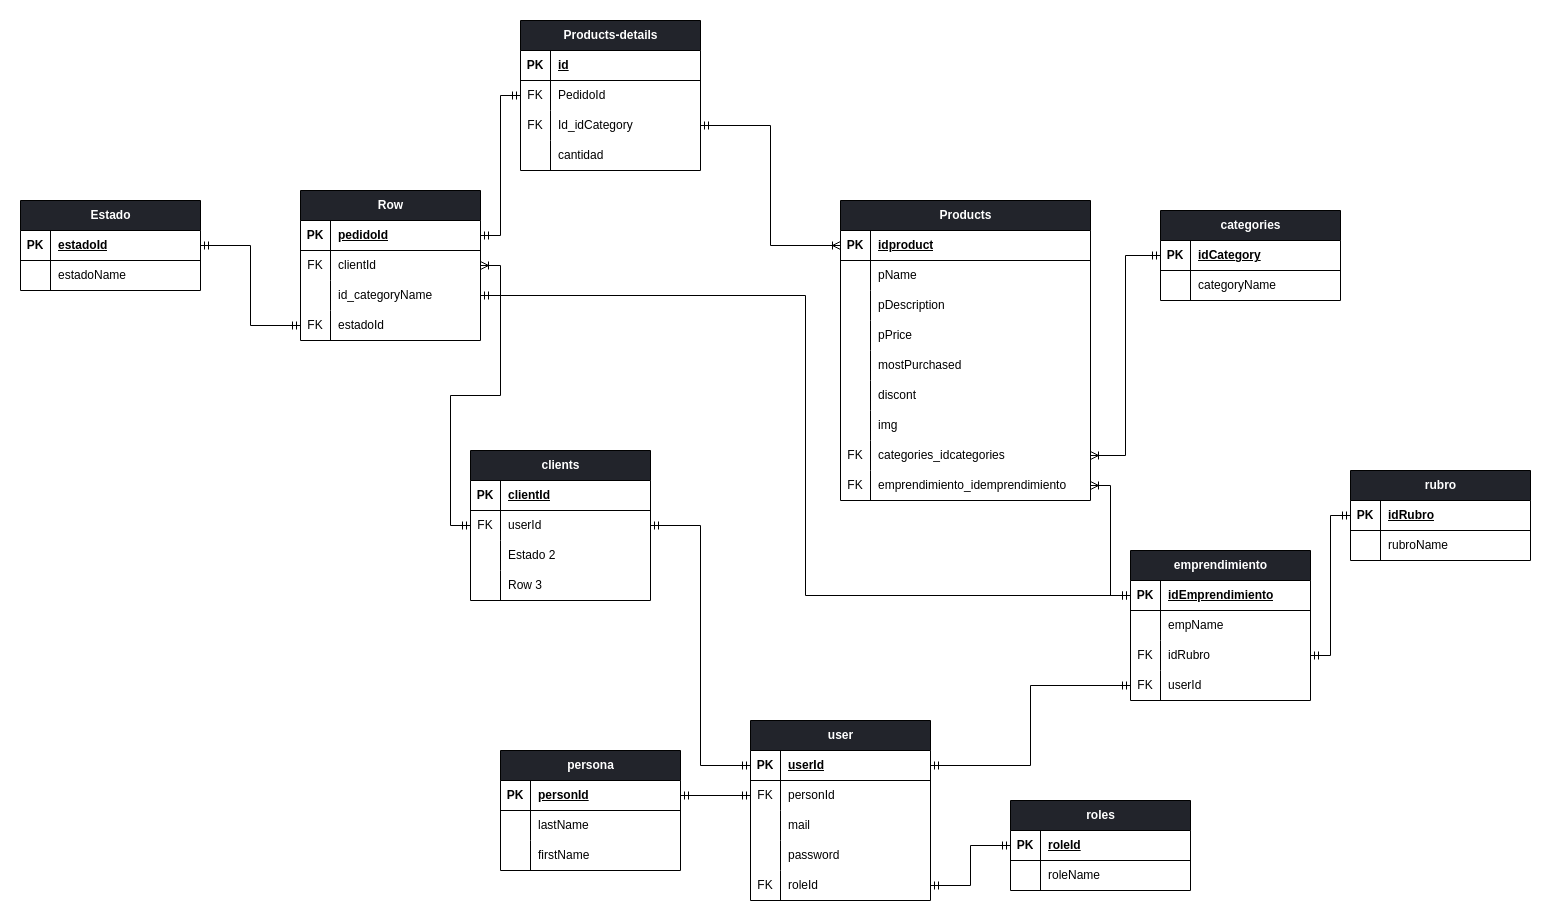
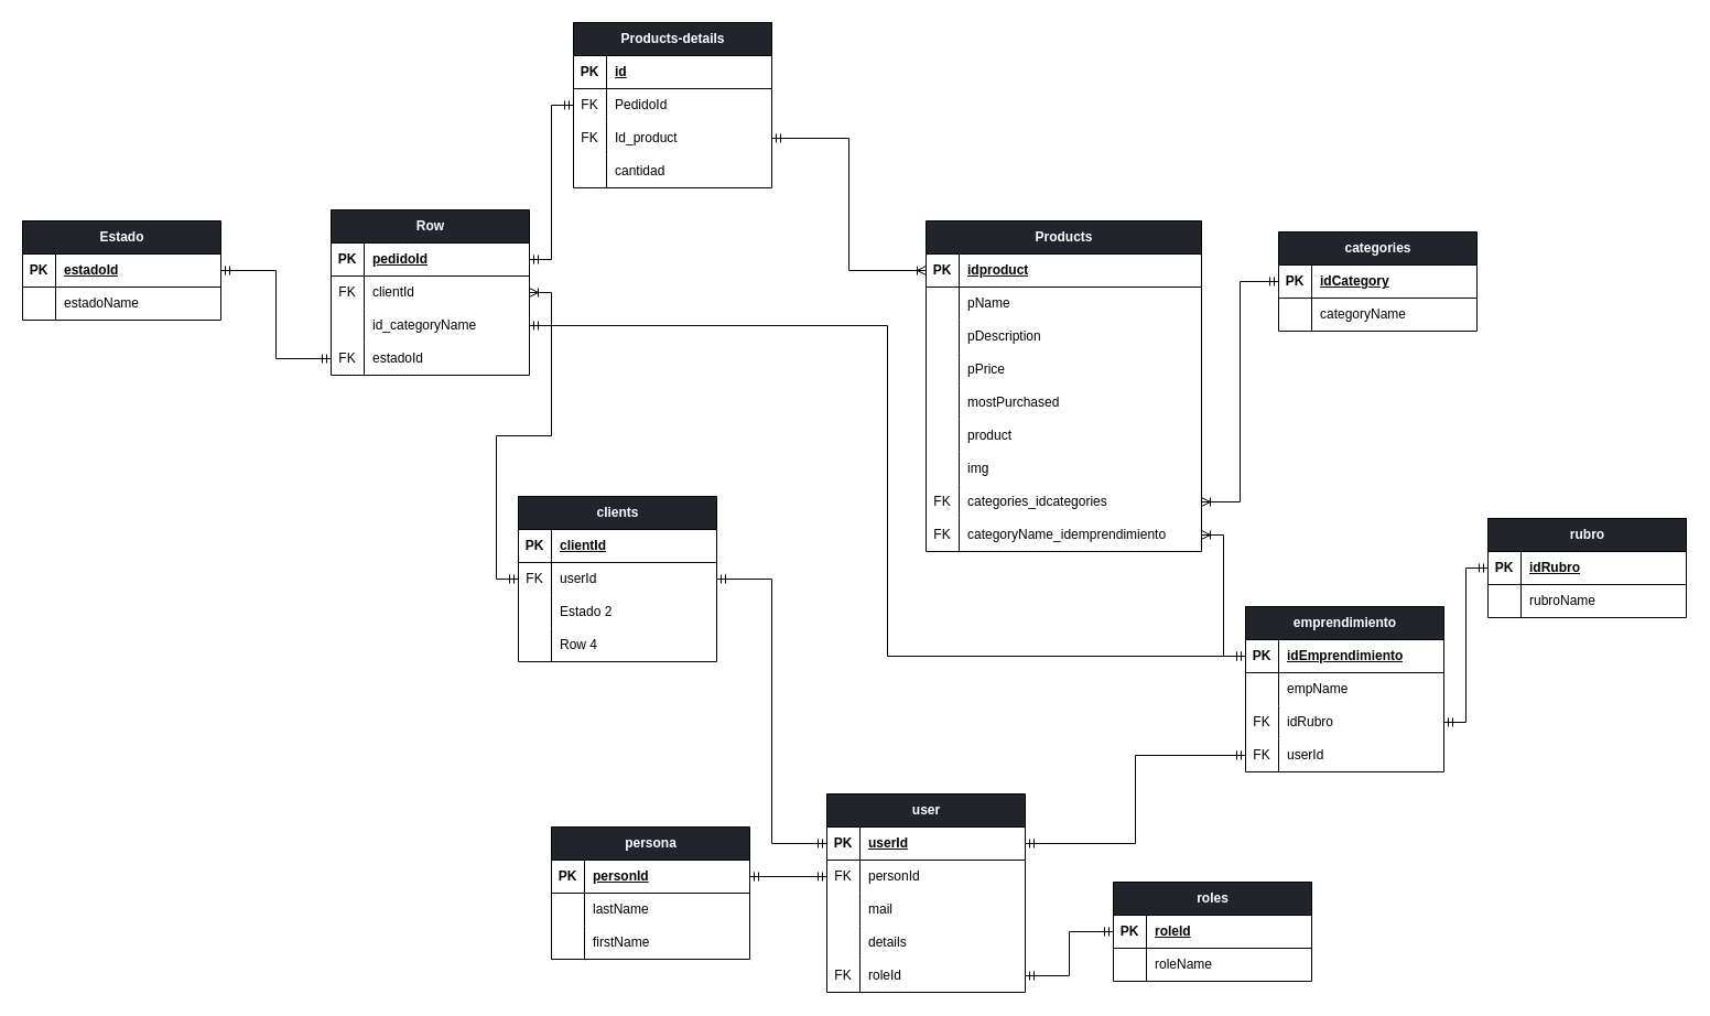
- <mxCell id="132" value="Id_idCategory" style="shape=partialRectangle;connectable=0;fillColor=none;top=0;left=0;bottom=0;right=0;align=left;spacingLeft=6;overflow=hidden;whiteSpace=wrap;html=1;" vertex="1" parent="130"><mxGeometry x="30" width="150" height="30" as="geometry"><mxRectangle width="150" height="30" as="alternateBounds" /></mxGeometry></mxCell>
+ <mxCell id="132" value="Id_product" style="shape=partialRectangle;connectable=0;fillColor=none;top=0;left=0;bottom=0;right=0;align=left;spacingLeft=6;overflow=hidden;whiteSpace=wrap;html=1;" vertex="1" parent="130"><mxGeometry x="30" width="150" height="30" as="geometry"><mxRectangle width="150" height="30" as="alternateBounds" /></mxGeometry></mxCell>
- <mxCell id="20" value="discont" style="shape=partialRectangle;connectable=0;fillColor=none;top=0;left=0;bottom=0;right=0;align=left;spacingLeft=6;overflow=hidden;whiteSpace=wrap;html=1;" vertex="1" parent="18"><mxGeometry x="30" width="220" height="30" as="geometry"><mxRectangle width="220" height="30" as="alternateBounds" /></mxGeometry></mxCell>
+ <mxCell id="20" value="product" style="shape=partialRectangle;connectable=0;fillColor=none;top=0;left=0;bottom=0;right=0;align=left;spacingLeft=6;overflow=hidden;whiteSpace=wrap;html=1;" vertex="1" parent="18"><mxGeometry x="30" width="220" height="30" as="geometry"><mxRectangle width="220" height="30" as="alternateBounds" /></mxGeometry></mxCell>
- <mxCell id="29" value="emprendimiento_idemprendimiento" style="shape=partialRectangle;connectable=0;fillColor=none;top=0;left=0;bottom=0;right=0;align=left;spacingLeft=6;overflow=hidden;whiteSpace=wrap;html=1;" vertex="1" parent="27"><mxGeometry x="30" width="220" height="30" as="geometry"><mxRectangle width="220" height="30" as="alternateBounds" /></mxGeometry></mxCell>
+ <mxCell id="29" value="categoryName_idemprendimiento" style="shape=partialRectangle;connectable=0;fillColor=none;top=0;left=0;bottom=0;right=0;align=left;spacingLeft=6;overflow=hidden;whiteSpace=wrap;html=1;" vertex="1" parent="27"><mxGeometry x="30" width="220" height="30" as="geometry"><mxRectangle width="220" height="30" as="alternateBounds" /></mxGeometry></mxCell>
- <mxCell id="108" value="Row 3" style="shape=partialRectangle;connectable=0;fillColor=none;top=0;left=0;bottom=0;right=0;align=left;spacingLeft=6;overflow=hidden;whiteSpace=wrap;html=1;" vertex="1" parent="106"><mxGeometry x="30" width="150" height="30" as="geometry"><mxRectangle width="150" height="30" as="alternateBounds" /></mxGeometry></mxCell>
+ <mxCell id="108" value="Row 4" style="shape=partialRectangle;connectable=0;fillColor=none;top=0;left=0;bottom=0;right=0;align=left;spacingLeft=6;overflow=hidden;whiteSpace=wrap;html=1;" vertex="1" parent="106"><mxGeometry x="30" width="150" height="30" as="geometry"><mxRectangle width="150" height="30" as="alternateBounds" /></mxGeometry></mxCell>
- <mxCell id="82" value="password" style="shape=partialRectangle;connectable=0;fillColor=none;top=0;left=0;bottom=0;right=0;align=left;spacingLeft=6;overflow=hidden;whiteSpace=wrap;html=1;" vertex="1" parent="80"><mxGeometry x="30" width="150" height="30" as="geometry"><mxRectangle width="150" height="30" as="alternateBounds" /></mxGeometry></mxCell>
+ <mxCell id="82" value="details" style="shape=partialRectangle;connectable=0;fillColor=none;top=0;left=0;bottom=0;right=0;align=left;spacingLeft=6;overflow=hidden;whiteSpace=wrap;html=1;" vertex="1" parent="80"><mxGeometry x="30" width="150" height="30" as="geometry"><mxRectangle width="150" height="30" as="alternateBounds" /></mxGeometry></mxCell>
